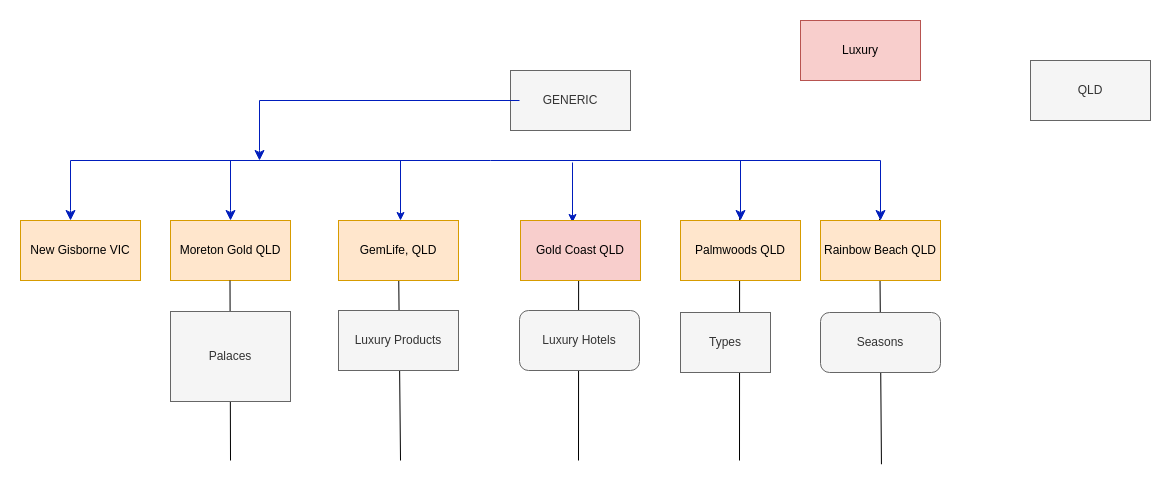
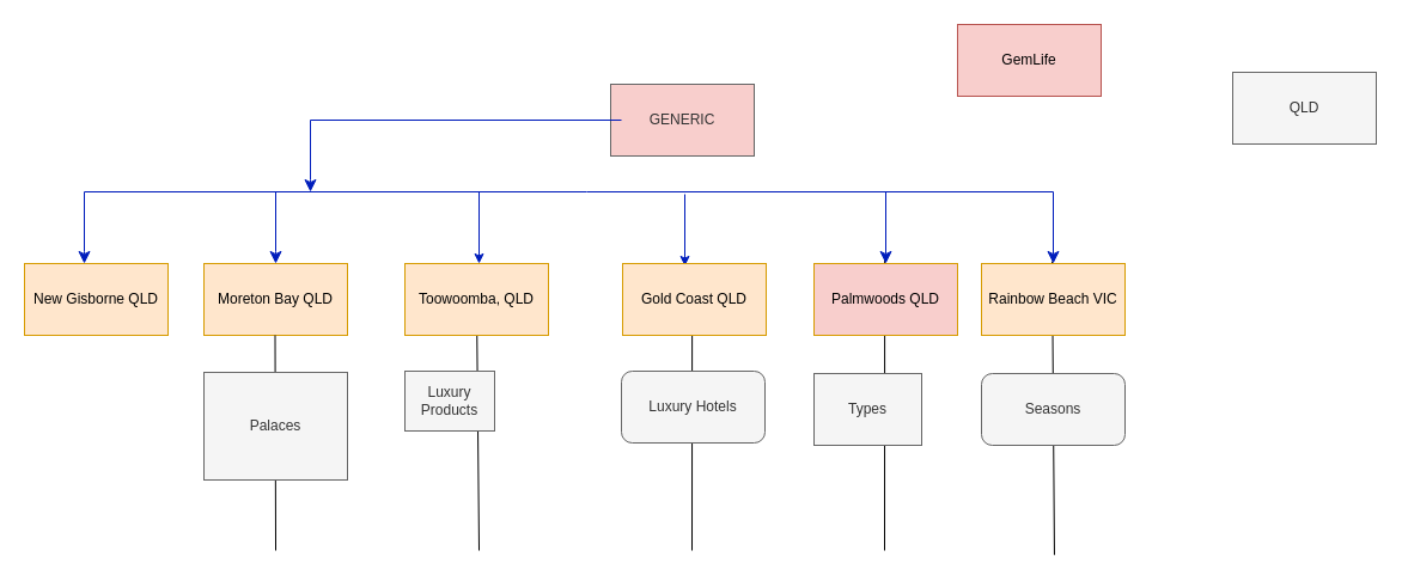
- <mxCell id="6" value="Luxury" style="rounded=0;whiteSpace=wrap;html=1;fillColor=#f8cecc;strokeColor=#b85450;" parent="1" vertex="1"><mxGeometry x="800" y="20" width="120" height="60" as="geometry" /></mxCell>
+ <mxCell id="6" value="GemLife" style="rounded=0;whiteSpace=wrap;html=1;fillColor=#f8cecc;strokeColor=#b85450;" parent="1" vertex="1"><mxGeometry x="800" y="20" width="120" height="60" as="geometry" /></mxCell>
- <mxCell id="25" value="GENERIC" style="rounded=0;whiteSpace=wrap;html=1;fillColor=#f5f5f5;strokeColor=#666666;fontColor=#333333;" vertex="1" parent="1"><mxGeometry x="510" y="70" width="120" height="60" as="geometry" /></mxCell>
+ <mxCell id="25" value="GENERIC" style="rounded=0;whiteSpace=wrap;html=1;fillColor=#f8cecc;strokeColor=#666666;fontColor=#333333;" vertex="1" parent="1"><mxGeometry x="510" y="70" width="120" height="60" as="geometry" /></mxCell>
- <mxCell id="23" value="New Gisborne VIC" style="rounded=0;whiteSpace=wrap;html=1;fillColor=#ffe6cc;strokeColor=#d79b00;" vertex="1" parent="1"><mxGeometry x="20" y="220" width="120" height="60" as="geometry" /></mxCell>
+ <mxCell id="23" value="New Gisborne QLD" style="rounded=0;whiteSpace=wrap;html=1;fillColor=#ffe6cc;strokeColor=#d79b00;" vertex="1" parent="1"><mxGeometry x="20" y="220" width="120" height="60" as="geometry" /></mxCell>
- <mxCell id="11" value="Moreton Gold QLD" style="rounded=0;whiteSpace=wrap;html=1;fillColor=#ffe6cc;strokeColor=#d79b00;" parent="1" vertex="1"><mxGeometry x="170" y="220" width="120" height="60" as="geometry" /></mxCell>
+ <mxCell id="11" value="Moreton Bay QLD" style="rounded=0;whiteSpace=wrap;html=1;fillColor=#ffe6cc;strokeColor=#d79b00;" parent="1" vertex="1"><mxGeometry x="170" y="220" width="120" height="60" as="geometry" /></mxCell>
- <mxCell id="12" value="GemLife, QLD" style="rounded=0;whiteSpace=wrap;html=1;fillColor=#ffe6cc;strokeColor=#d79b00;" parent="1" vertex="1"><mxGeometry x="338" y="220" width="120" height="60" as="geometry" /></mxCell>
+ <mxCell id="12" value="Toowoomba, QLD" style="rounded=0;whiteSpace=wrap;html=1;fillColor=#ffe6cc;strokeColor=#d79b00;" parent="1" vertex="1"><mxGeometry x="338" y="220" width="120" height="60" as="geometry" /></mxCell>
- <mxCell id="13" value="Gold Coast QLD" style="rounded=0;whiteSpace=wrap;html=1;fillColor=#f8cecc;strokeColor=#d79b00;" parent="1" vertex="1"><mxGeometry x="520" y="220" width="120" height="60" as="geometry" /></mxCell>
+ <mxCell id="13" value="Gold Coast QLD" style="rounded=0;whiteSpace=wrap;html=1;fillColor=#ffe6cc;strokeColor=#d79b00;" parent="1" vertex="1"><mxGeometry x="520" y="220" width="120" height="60" as="geometry" /></mxCell>
- <mxCell id="16" value="Palmwoods QLD" style="rounded=0;whiteSpace=wrap;html=1;fillColor=#ffe6cc;strokeColor=#d79b00;" parent="1" vertex="1"><mxGeometry x="680" y="220" width="120" height="60" as="geometry" /></mxCell>
+ <mxCell id="16" value="Palmwoods QLD" style="rounded=0;whiteSpace=wrap;html=1;fillColor=#f8cecc;strokeColor=#d79b00;" parent="1" vertex="1"><mxGeometry x="680" y="220" width="120" height="60" as="geometry" /></mxCell>
- <mxCell id="18" value="Rainbow Beach QLD" style="rounded=0;whiteSpace=wrap;html=1;fillColor=#ffe6cc;strokeColor=#d79b00;" parent="1" vertex="1"><mxGeometry x="820" y="220" width="120" height="60" as="geometry" /></mxCell>
+ <mxCell id="18" value="Rainbow Beach VIC" style="rounded=0;whiteSpace=wrap;html=1;fillColor=#ffe6cc;strokeColor=#d79b00;" parent="1" vertex="1"><mxGeometry x="820" y="220" width="120" height="60" as="geometry" /></mxCell>
- <mxCell id="14" value="Luxury Products" style="rounded=0;whiteSpace=wrap;html=1;fillColor=#f5f5f5;strokeColor=#666666;fontColor=#333333;" parent="1" vertex="1"><mxGeometry x="338" y="310" width="120" height="60" as="geometry" /></mxCell>
+ <mxCell id="14" value="Luxury Products" style="rounded=0;whiteSpace=wrap;html=1;fillColor=#f5f5f5;strokeColor=#666666;fontColor=#333333;" parent="1" vertex="1"><mxGeometry x="338" y="310" width="75" height="50" as="geometry" /></mxCell>
